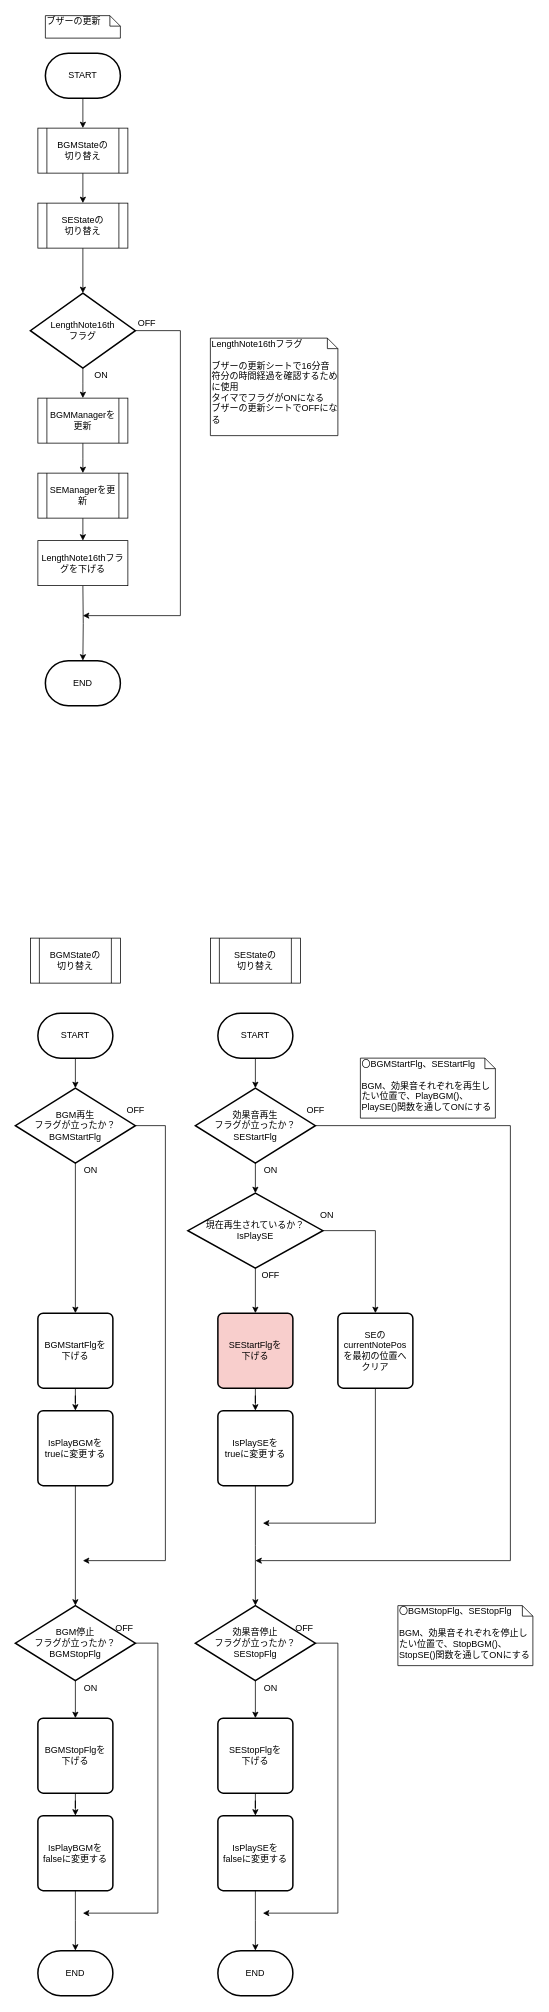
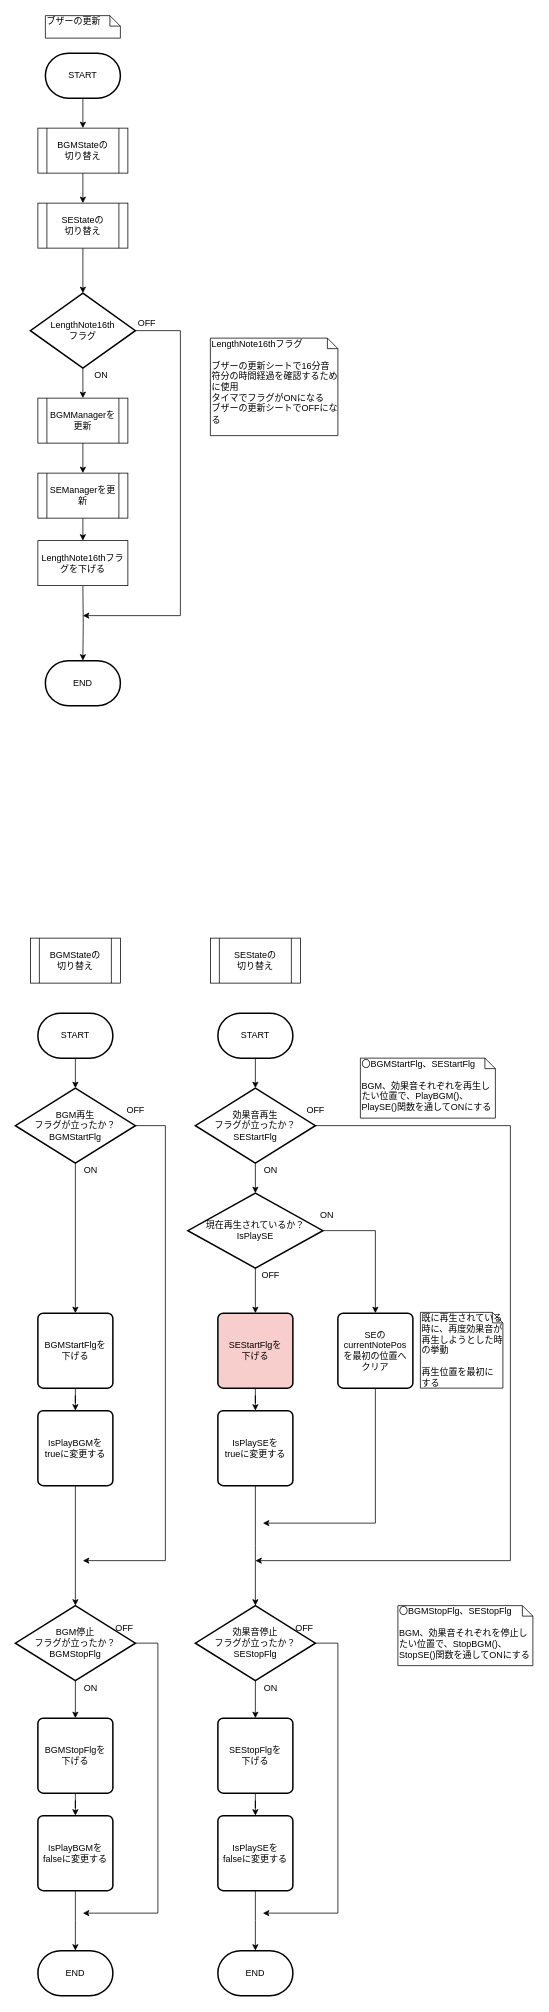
+ <mxCell id="73" value="既に再生されている時に、再度効果音が再生しようとした時の挙動&lt;br&gt;&lt;br&gt;再生位置を最初にする" style="shape=note;whiteSpace=wrap;html=1;size=14;verticalAlign=top;align=left;spacingTop=-6;" parent="1" vertex="1"><mxGeometry x="560" y="1749" width="110" height="101" as="geometry" /></mxCell>
